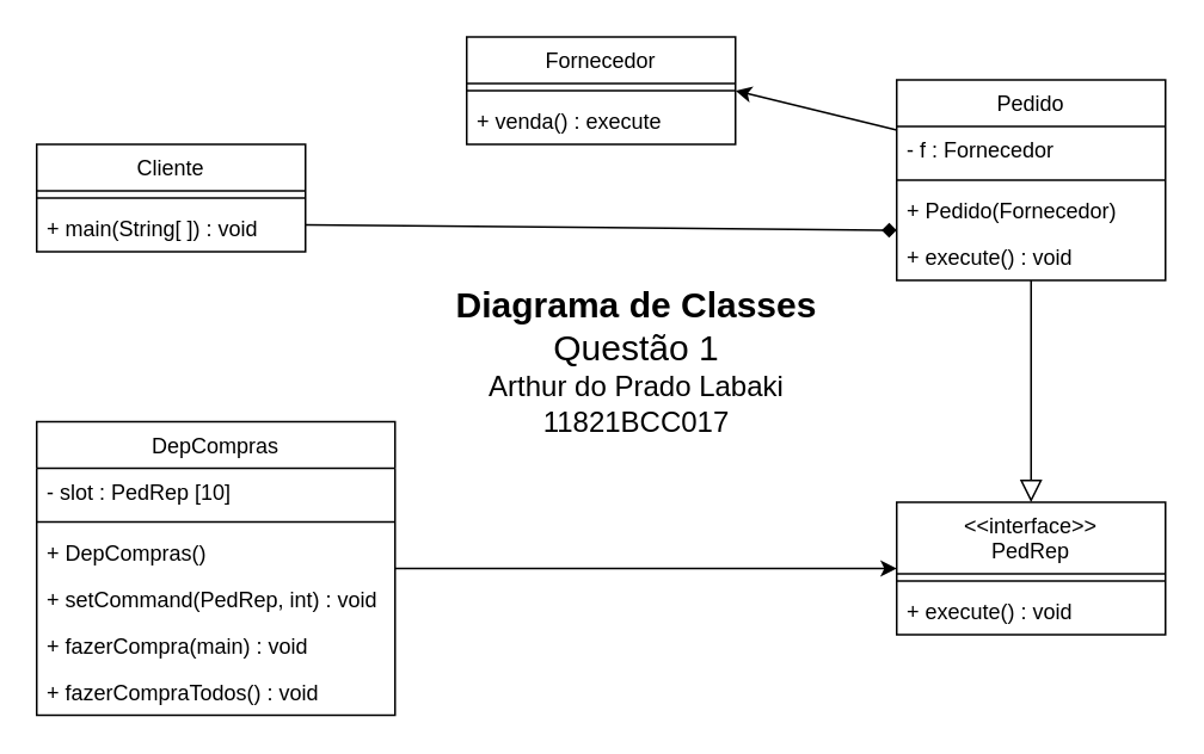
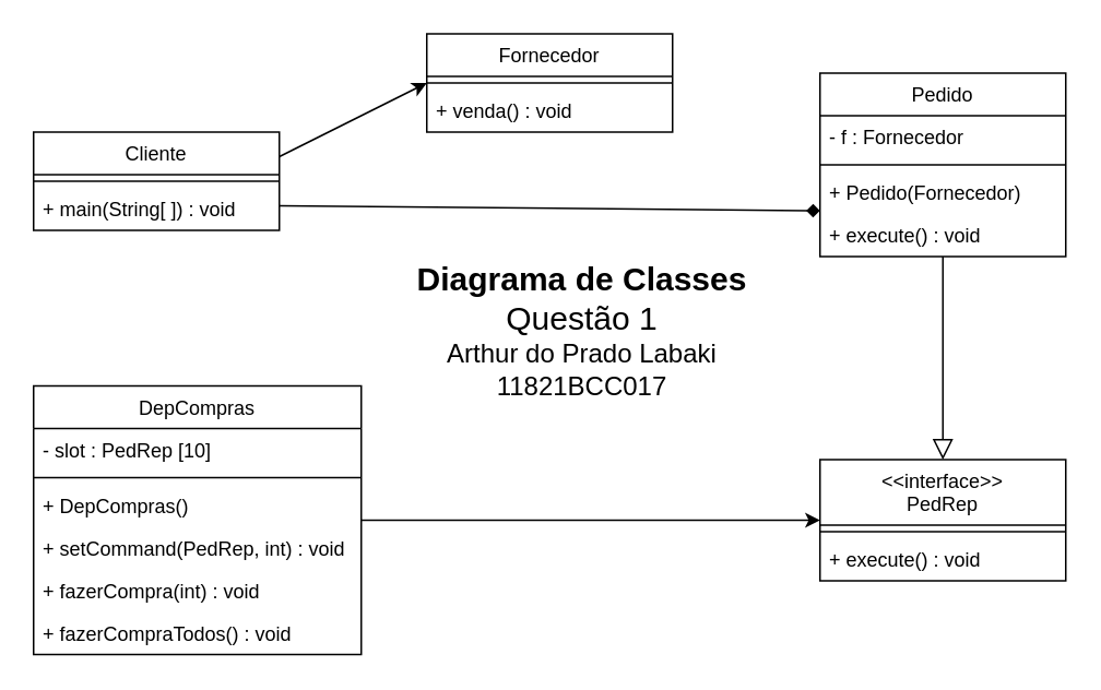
- <mxCell id="25" value="" style="endArrow=classic;html=1;rounded=0;exitX=0;exitY=0.25;exitDx=0;exitDy=0;entryX=1;entryY=0.5;entryDx=0;entryDy=0;" edge="1" parent="1" source="16" target="13"><mxGeometry width="50" height="50" relative="1" as="geometry"><mxPoint x="400" y="220" as="sourcePoint" /><mxPoint x="220" y="240" as="targetPoint" /></mxGeometry></mxCell>
- <mxCell id="15" value="+ venda() : execute" style="text;align=left;verticalAlign=top;spacingLeft=4;spacingRight=4;overflow=hidden;rotatable=0;points=[[0,0.5],[1,0.5]];portConstraint=eastwest;" vertex="1" parent="13"><mxGeometry y="34" width="150" height="26" as="geometry" /></mxCell>
+ <mxCell id="15" value="+ venda() : void" style="text;align=left;verticalAlign=top;spacingLeft=4;spacingRight=4;overflow=hidden;rotatable=0;points=[[0,0.5],[1,0.5]];portConstraint=eastwest;" vertex="1" parent="13"><mxGeometry y="34" width="150" height="26" as="geometry" /></mxCell>
+ <mxCell id="27" value="" style="endArrow=classic;html=1;rounded=0;exitX=1;exitY=0.25;exitDx=0;exitDy=0;entryX=0;entryY=0.5;entryDx=0;entryDy=0;" edge="1" parent="1" source="3" target="13"><mxGeometry width="50" height="50" relative="1" as="geometry"><mxPoint x="150" y="100" as="sourcePoint" /><mxPoint x="240" y="40" as="targetPoint" /></mxGeometry></mxCell>
- <mxCell id="11" value="+ fazerCompra(main) : void" style="text;align=left;verticalAlign=top;spacingLeft=4;spacingRight=4;overflow=hidden;rotatable=0;points=[[0,0.5],[1,0.5]];portConstraint=eastwest;" vertex="1" parent="6"><mxGeometry y="112" width="200" height="26" as="geometry" /></mxCell>
+ <mxCell id="11" value="+ fazerCompra(int) : void" style="text;align=left;verticalAlign=top;spacingLeft=4;spacingRight=4;overflow=hidden;rotatable=0;points=[[0,0.5],[1,0.5]];portConstraint=eastwest;" vertex="1" parent="6"><mxGeometry y="112" width="200" height="26" as="geometry" /></mxCell>
